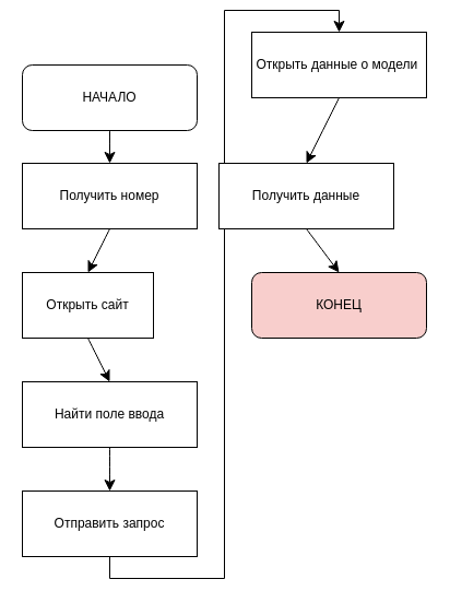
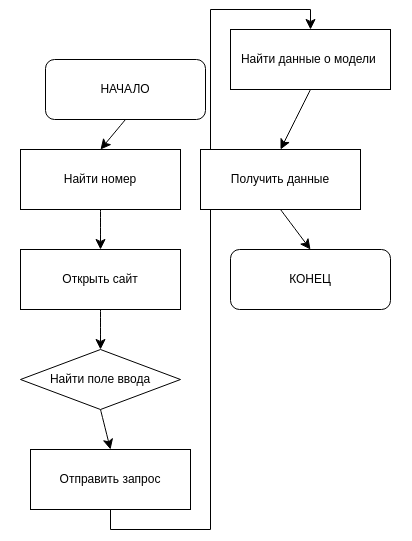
- <mxCell id="12" value="Открыть данные о модели&amp;nbsp;" style="rounded=0;whiteSpace=wrap;html=1;" parent="1" vertex="1"><mxGeometry x="230" y="20" width="160" height="60" as="geometry" /></mxCell>
+ <mxCell id="12" value="Найти данные о модели&amp;nbsp;" style="rounded=0;whiteSpace=wrap;html=1;" parent="1" vertex="1"><mxGeometry x="230" y="20" width="160" height="60" as="geometry" /></mxCell>
- <mxCell id="15" value="НАЧАЛО" style="rounded=1;whiteSpace=wrap;html=1;" vertex="1" parent="1"><mxGeometry x="20" y="50" width="160" height="60" as="geometry" /></mxCell>
+ <mxCell id="15" value="НАЧАЛО" style="rounded=1;whiteSpace=wrap;html=1;" vertex="1" parent="1"><mxGeometry x="45" y="50" width="160" height="60" as="geometry" /></mxCell>
- <mxCell id="4" value="Получить номер" style="rounded=0;whiteSpace=wrap;html=1;" parent="1" vertex="1"><mxGeometry x="20" y="140" width="160" height="60" as="geometry" /></mxCell>
+ <mxCell id="4" value="Найти номер" style="rounded=0;whiteSpace=wrap;html=1;" parent="1" vertex="1"><mxGeometry x="20" y="140" width="160" height="60" as="geometry" /></mxCell>
- <mxCell id="6" value="Открыть сайт" style="rounded=0;whiteSpace=wrap;html=1;" parent="1" vertex="1"><mxGeometry x="20" y="240" width="120" height="60" as="geometry" /></mxCell>
+ <mxCell id="6" value="Открыть сайт" style="rounded=0;whiteSpace=wrap;html=1;" parent="1" vertex="1"><mxGeometry x="20" y="240" width="160" height="60" as="geometry" /></mxCell>
- <mxCell id="16" value="КОНЕЦ" style="rounded=1;whiteSpace=wrap;html=1;fillColor=#f8cecc;" vertex="1" parent="1"><mxGeometry x="230" y="240" width="160" height="60" as="geometry" /></mxCell>
+ <mxCell id="16" value="КОНЕЦ" style="rounded=1;whiteSpace=wrap;html=1;" vertex="1" parent="1"><mxGeometry x="230" y="240" width="160" height="60" as="geometry" /></mxCell>
- <mxCell id="8" value="Найти поле ввода" style="rounded=0;whiteSpace=wrap;html=1;" parent="1" vertex="1"><mxGeometry x="20" y="340" width="160" height="60" as="geometry" /></mxCell>
+ <mxCell id="8" value="Найти поле ввода" style="rhombus;whiteSpace=wrap;html=1;" parent="1" vertex="1"><mxGeometry x="20" y="340" width="160" height="60" as="geometry" /></mxCell>
- <mxCell id="10" value="Отправить запрос" style="rounded=0;whiteSpace=wrap;html=1;" parent="1" vertex="1"><mxGeometry x="20" y="440" width="160" height="60" as="geometry" /></mxCell>
+ <mxCell id="10" value="Отправить запрос" style="rounded=0;whiteSpace=wrap;html=1;" parent="1" vertex="1"><mxGeometry x="30" y="440" width="160" height="60" as="geometry" /></mxCell>
